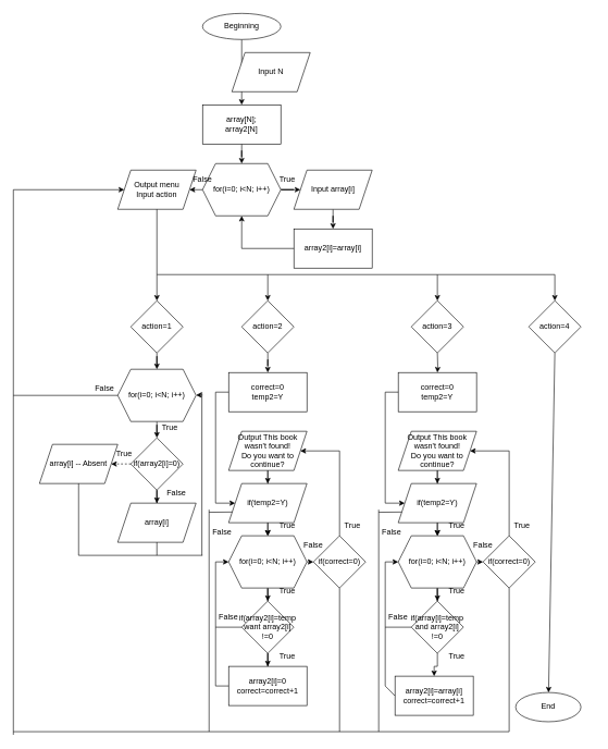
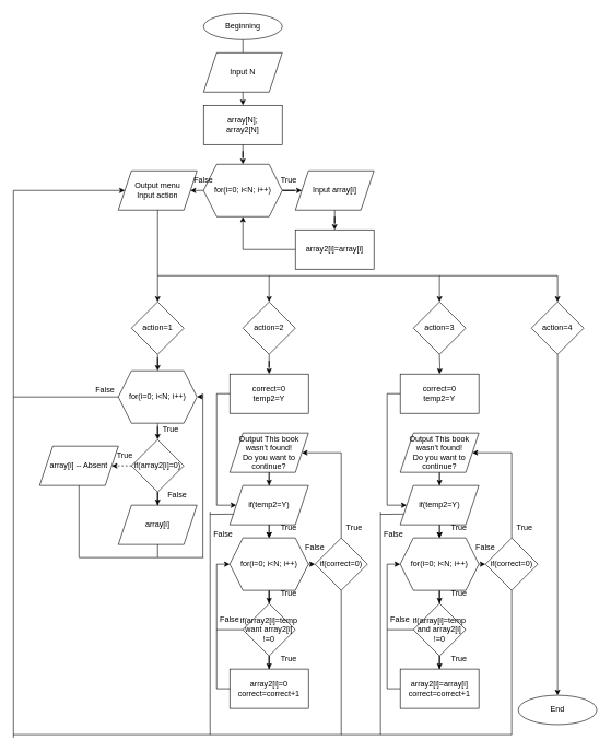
- <mxCell id="4" value="Input N" style="shape=parallelogram;perimeter=parallelogramPerimeter;whiteSpace=wrap;html=1;fixedSize=1;" vertex="1" parent="1"><mxGeometry x="355" y="80" width="120" height="60" as="geometry" /></mxCell>
+ <mxCell id="4" value="Input N" style="shape=parallelogram;perimeter=parallelogramPerimeter;whiteSpace=wrap;html=1;fixedSize=1;" vertex="1" parent="1"><mxGeometry x="310" y="80" width="120" height="60" as="geometry" /></mxCell>
- <mxCell id="75" value="array2[i]=array[i]&lt;br&gt;correct=correct+1" style="rounded=0;whiteSpace=wrap;html=1;" vertex="1" parent="1"><mxGeometry x="605" y="1035" width="120" height="60" as="geometry" /></mxCell>
+ <mxCell id="75" value="array2[i]=array[i]&lt;br&gt;correct=correct+1" style="rounded=0;whiteSpace=wrap;html=1;" vertex="1" parent="1"><mxGeometry x="610" y="1020" width="120" height="60" as="geometry" /></mxCell>
- <mxCell id="97" value="End" style="ellipse;whiteSpace=wrap;html=1;" vertex="1" parent="1"><mxGeometry x="790" y="1060" width="100" height="44.8" as="geometry" /></mxCell>
+ <mxCell id="97" value="End" style="ellipse;whiteSpace=wrap;html=1;" vertex="1" parent="1"><mxGeometry x="790" y="1060" width="120" height="44.8" as="geometry" /></mxCell>
